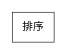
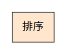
- <mxCell id="2" value="&lt;font style=&quot;font-size: 18px;&quot;&gt;排序&lt;/font&gt;" style="rounded=0;whiteSpace=wrap;html=1;" vertex="1" parent="1"><mxGeometry x="20" y="20" width="70" height="50" as="geometry" /></mxCell>
+ <mxCell id="2" value="&lt;font style=&quot;font-size: 18px;&quot;&gt;排序&lt;/font&gt;" style="rounded=0;whiteSpace=wrap;html=1;fillColor=#ffe6cc;" vertex="1" parent="1"><mxGeometry x="20" y="20" width="70" height="50" as="geometry" /></mxCell>
